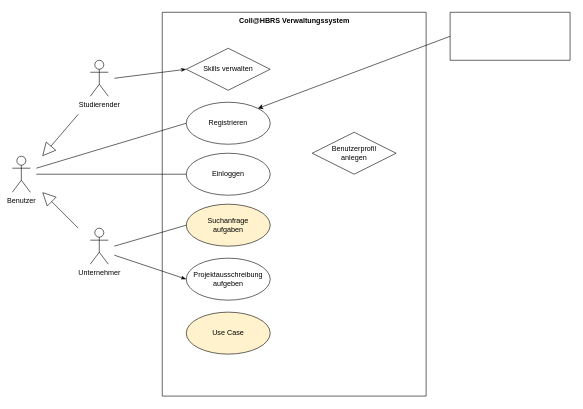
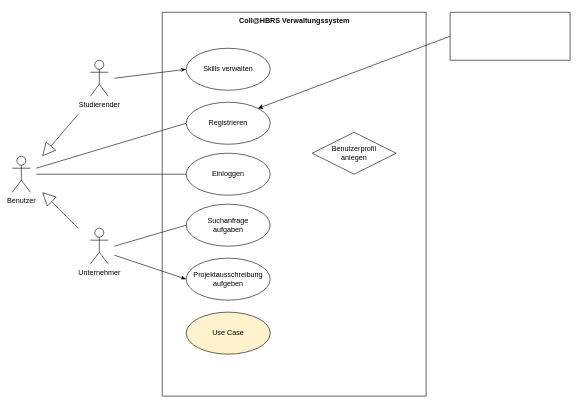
- <mxCell id="4" value="Skills verwalten" style="rhombus;whiteSpace=wrap;html=1;" parent="2" vertex="1"><mxGeometry x="40" y="60" width="140" height="70" as="geometry" /></mxCell>
+ <mxCell id="4" value="Skills verwalten" style="ellipse;whiteSpace=wrap;html=1;" parent="2" vertex="1"><mxGeometry x="40" y="60" width="140" height="70" as="geometry" /></mxCell>
- <mxCell id="7" value="Suchanfrage&lt;br&gt;aufgaben" style="ellipse;whiteSpace=wrap;html=1;fillColor=#fff2cc;" vertex="1" parent="2"><mxGeometry x="40" y="320" width="140" height="70" as="geometry" /></mxCell>
+ <mxCell id="7" value="Suchanfrage&lt;br&gt;aufgaben" style="ellipse;whiteSpace=wrap;html=1;" vertex="1" parent="2"><mxGeometry x="40" y="320" width="140" height="70" as="geometry" /></mxCell>
